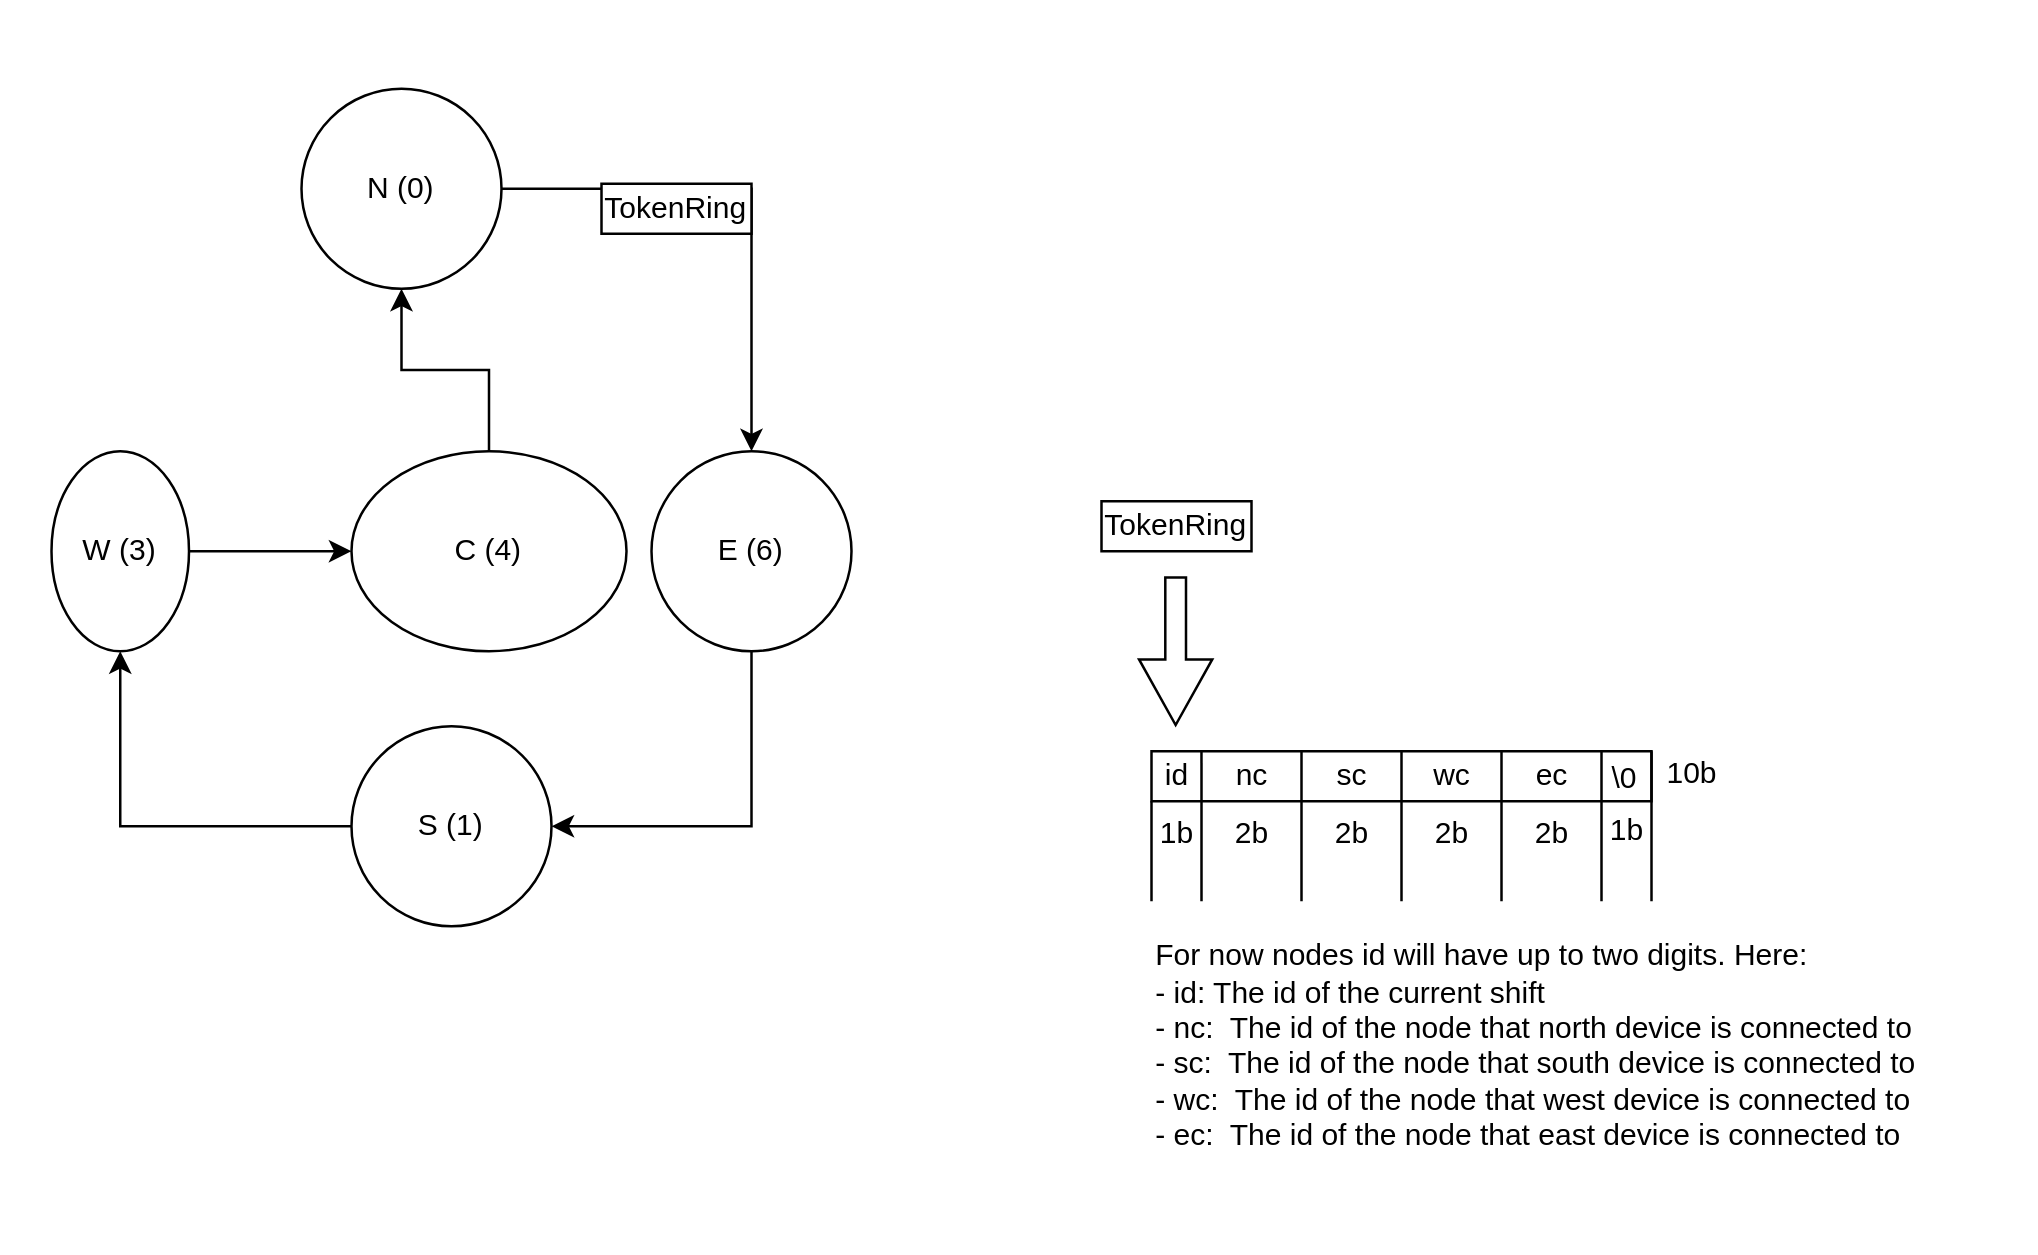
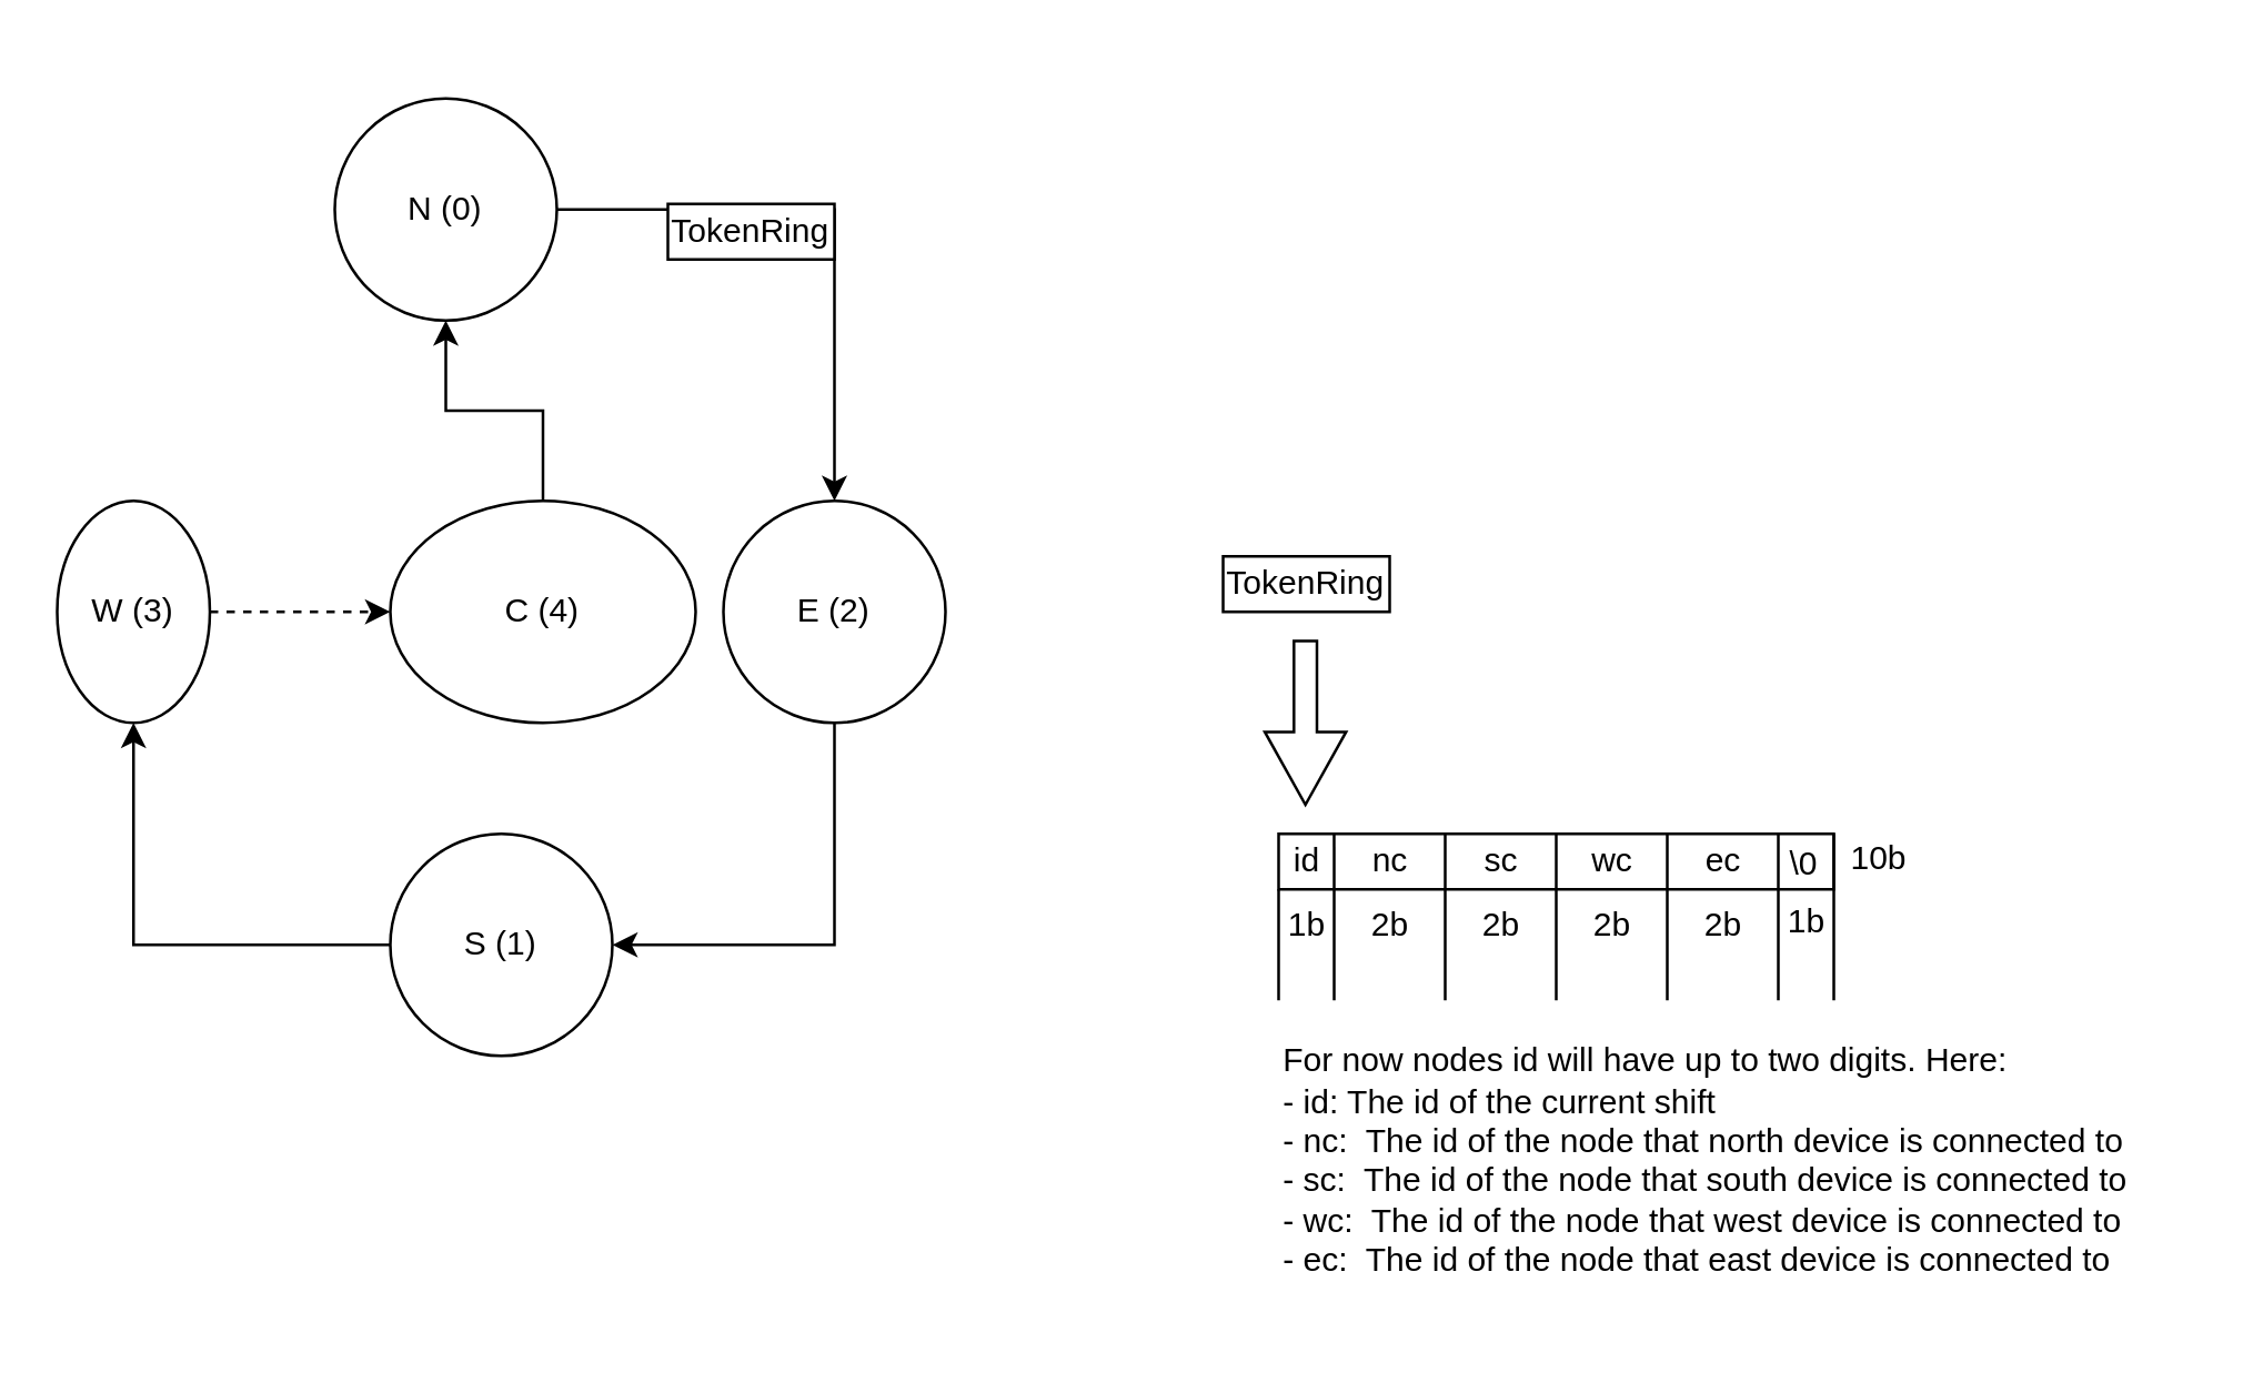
- <mxCell id="8" style="edgeStyle=orthogonalEdgeStyle;rounded=0;orthogonalLoop=1;jettySize=auto;html=1;" parent="1" source="9" target="10" edge="1"><mxGeometry relative="1" as="geometry" /></mxCell>
+ <mxCell id="8" style="edgeStyle=orthogonalEdgeStyle;rounded=0;orthogonalLoop=1;jettySize=auto;html=1;dashed=1;" parent="1" source="9" target="10" edge="1"><mxGeometry relative="1" as="geometry" /></mxCell>
- <mxCell id="5" value="E (6)" style="ellipse;whiteSpace=wrap;html=1;aspect=fixed;" parent="1" vertex="1"><mxGeometry x="260" y="180" width="80" height="80" as="geometry" /></mxCell>
+ <mxCell id="5" value="E (2)" style="ellipse;whiteSpace=wrap;html=1;aspect=fixed;" parent="1" vertex="1"><mxGeometry x="260" y="180" width="80" height="80" as="geometry" /></mxCell>
- <mxCell id="7" value="S (1)" style="ellipse;whiteSpace=wrap;html=1;aspect=fixed;" parent="1" vertex="1"><mxGeometry x="140" y="290" width="80" height="80" as="geometry" /></mxCell>
+ <mxCell id="7" value="S (1)" style="ellipse;whiteSpace=wrap;html=1;aspect=fixed;" parent="1" vertex="1"><mxGeometry x="140" y="300" width="80" height="80" as="geometry" /></mxCell>
